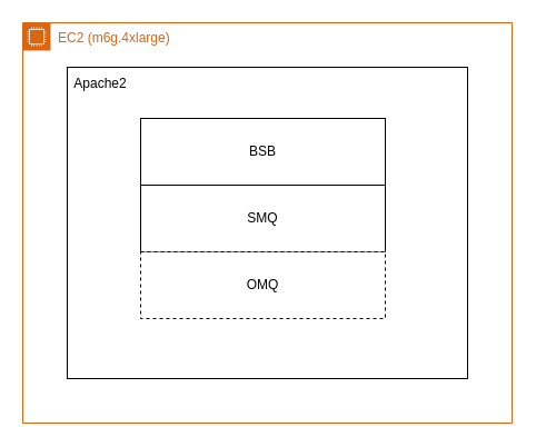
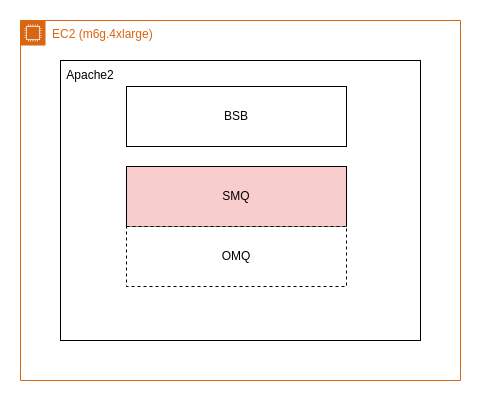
- <mxCell id="5" value="BSB" style="rounded=0;whiteSpace=wrap;html=1;" vertex="1" parent="1"><mxGeometry x="126" y="106" width="220" height="60" as="geometry" /></mxCell>
+ <mxCell id="5" value="BSB" style="rounded=0;whiteSpace=wrap;html=1;" vertex="1" parent="1"><mxGeometry x="126" y="86" width="220" height="60" as="geometry" /></mxCell>
- <mxCell id="6" value="SMQ" style="rounded=0;whiteSpace=wrap;html=1;" vertex="1" parent="1"><mxGeometry x="126" y="166" width="220" height="60" as="geometry" /></mxCell>
+ <mxCell id="6" value="SMQ" style="rounded=0;whiteSpace=wrap;html=1;fillColor=#f8cecc;" vertex="1" parent="1"><mxGeometry x="126" y="166" width="220" height="60" as="geometry" /></mxCell>
